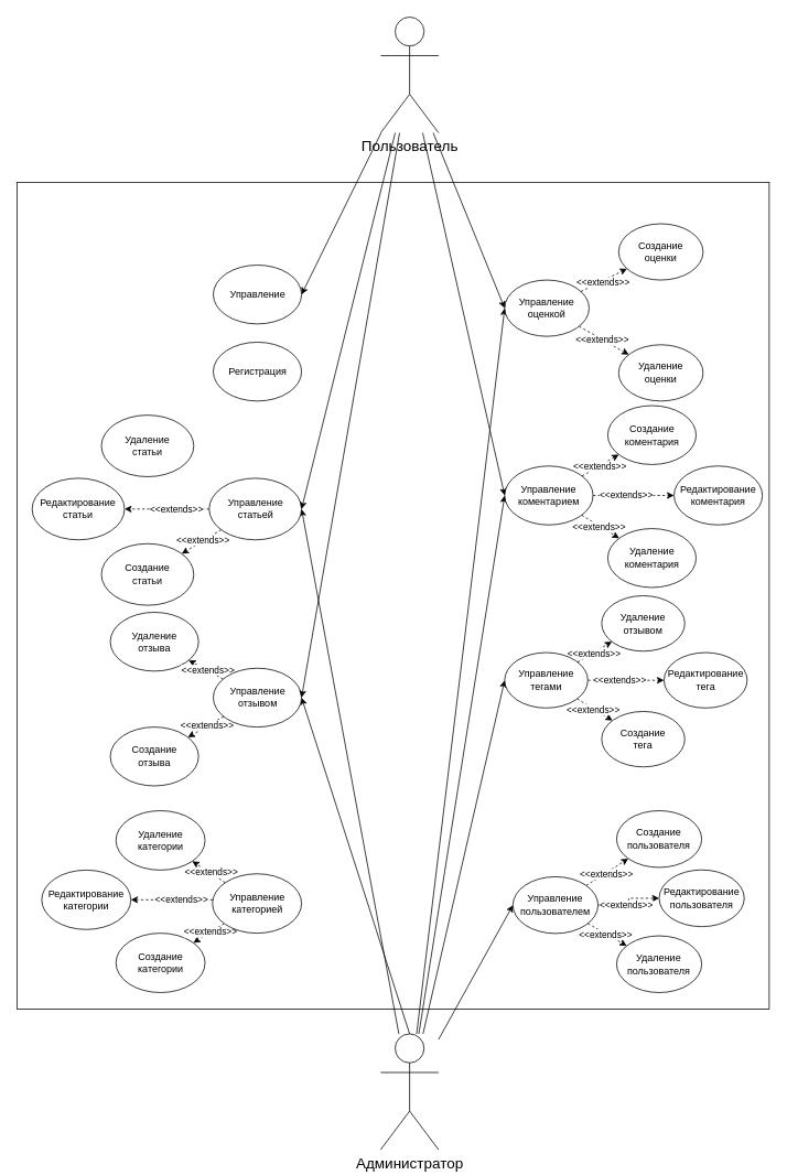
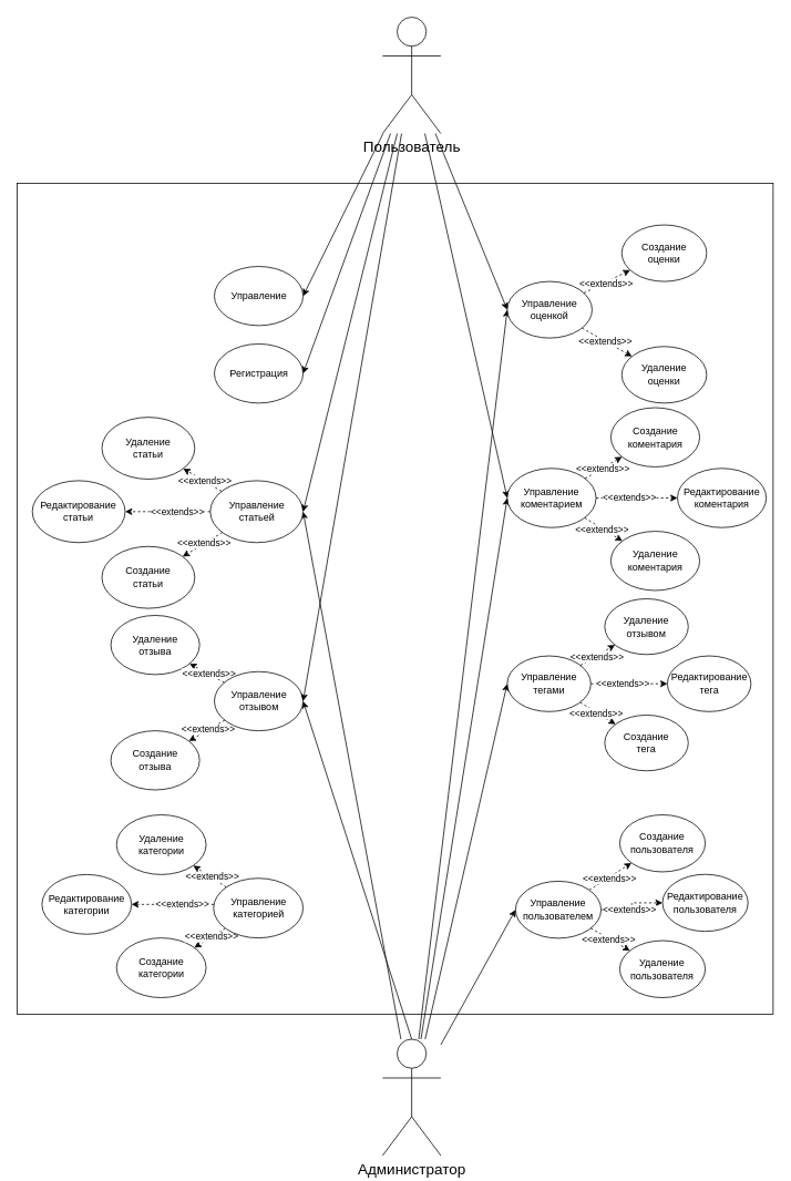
+ <mxCell id="60" style="rounded=0;orthogonalLoop=1;jettySize=auto;html=1;entryX=1;entryY=0.5;entryDx=0;entryDy=0;" parent="1" source="65" target="78" edge="1"><mxGeometry relative="1" as="geometry" /></mxCell>
+ <mxCell id="18" style="rounded=0;orthogonalLoop=1;jettySize=auto;html=1;dashed=1;" parent="10" source="20" target="13" edge="1"><mxGeometry relative="1" as="geometry" /></mxCell>
+ <mxCell id="19" value="&amp;lt;&amp;lt;extends&amp;gt;&amp;gt;" style="edgeLabel;html=1;align=center;verticalAlign=middle;resizable=0;points=[];" parent="18" vertex="1" connectable="0"><mxGeometry x="-0.074" y="-1" relative="1" as="geometry"><mxPoint as="offset" /></mxGeometry></mxCell>
